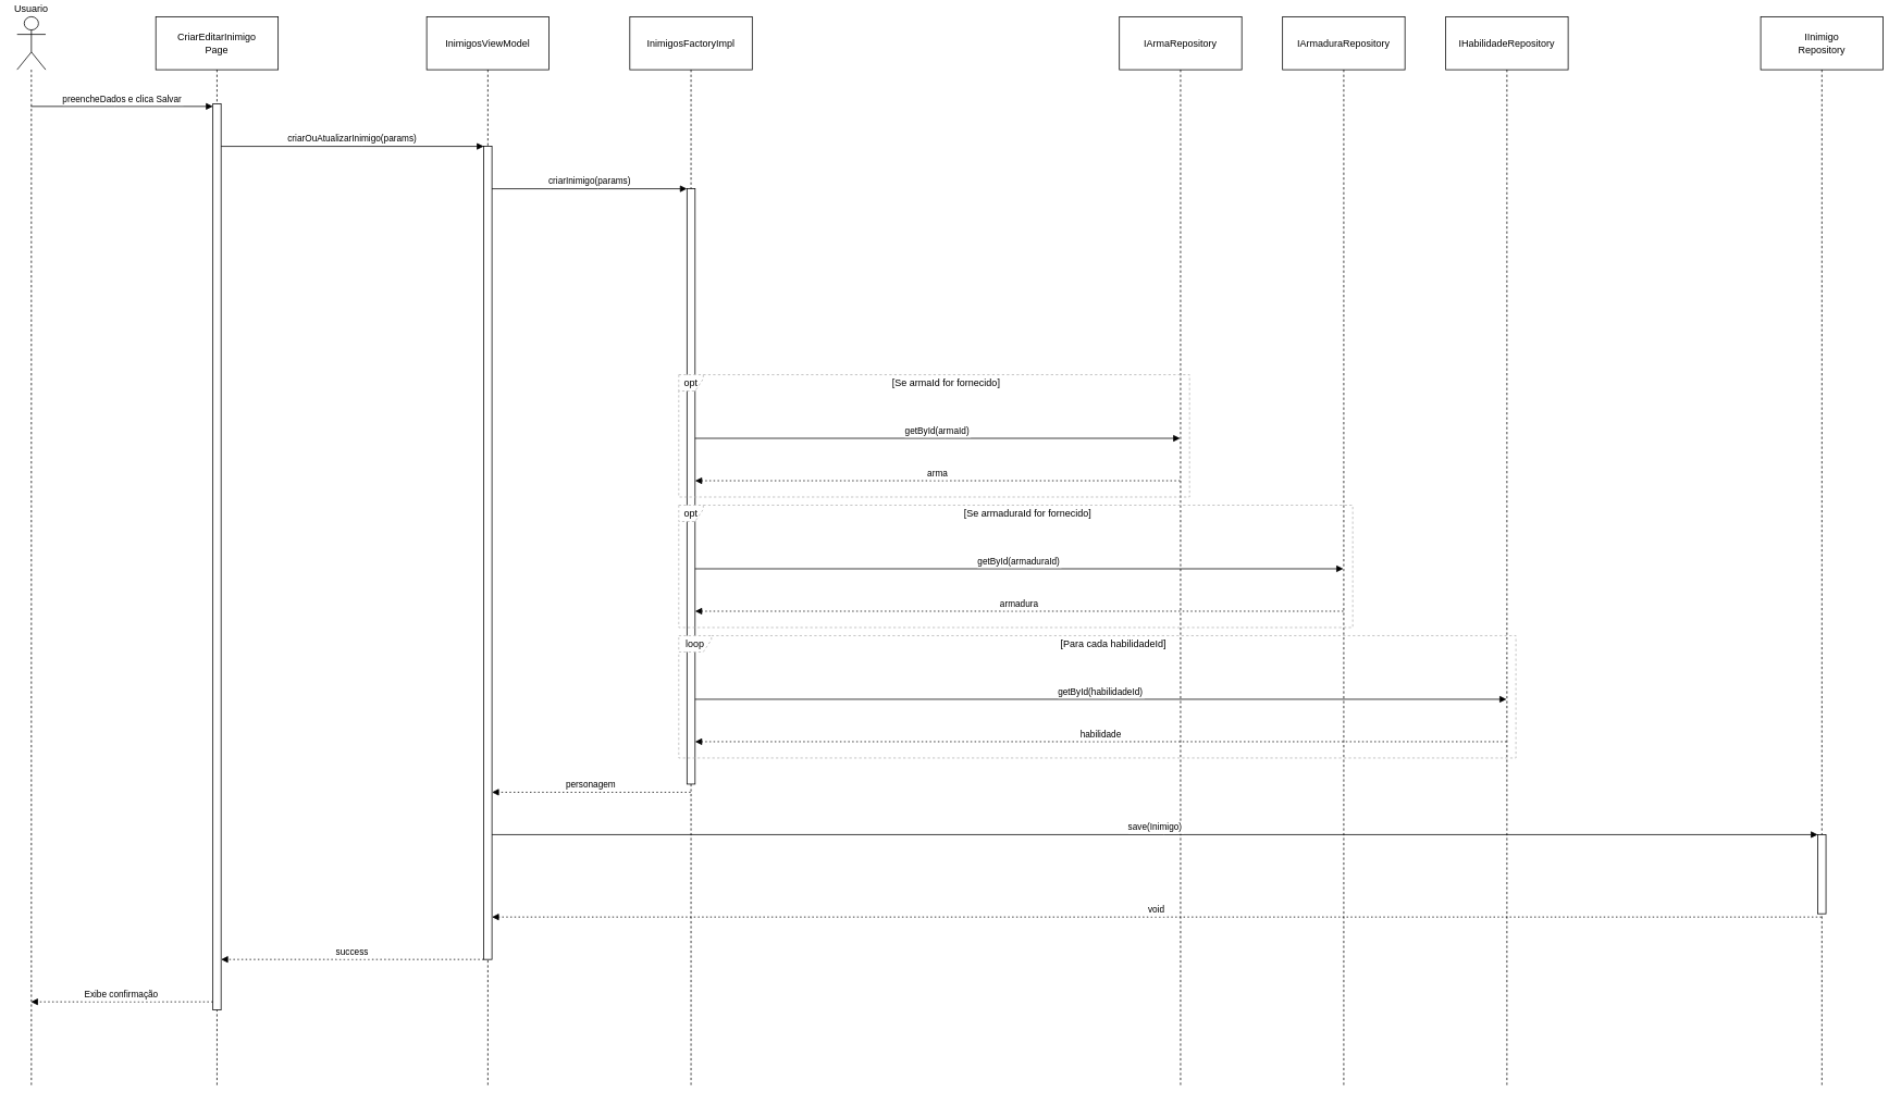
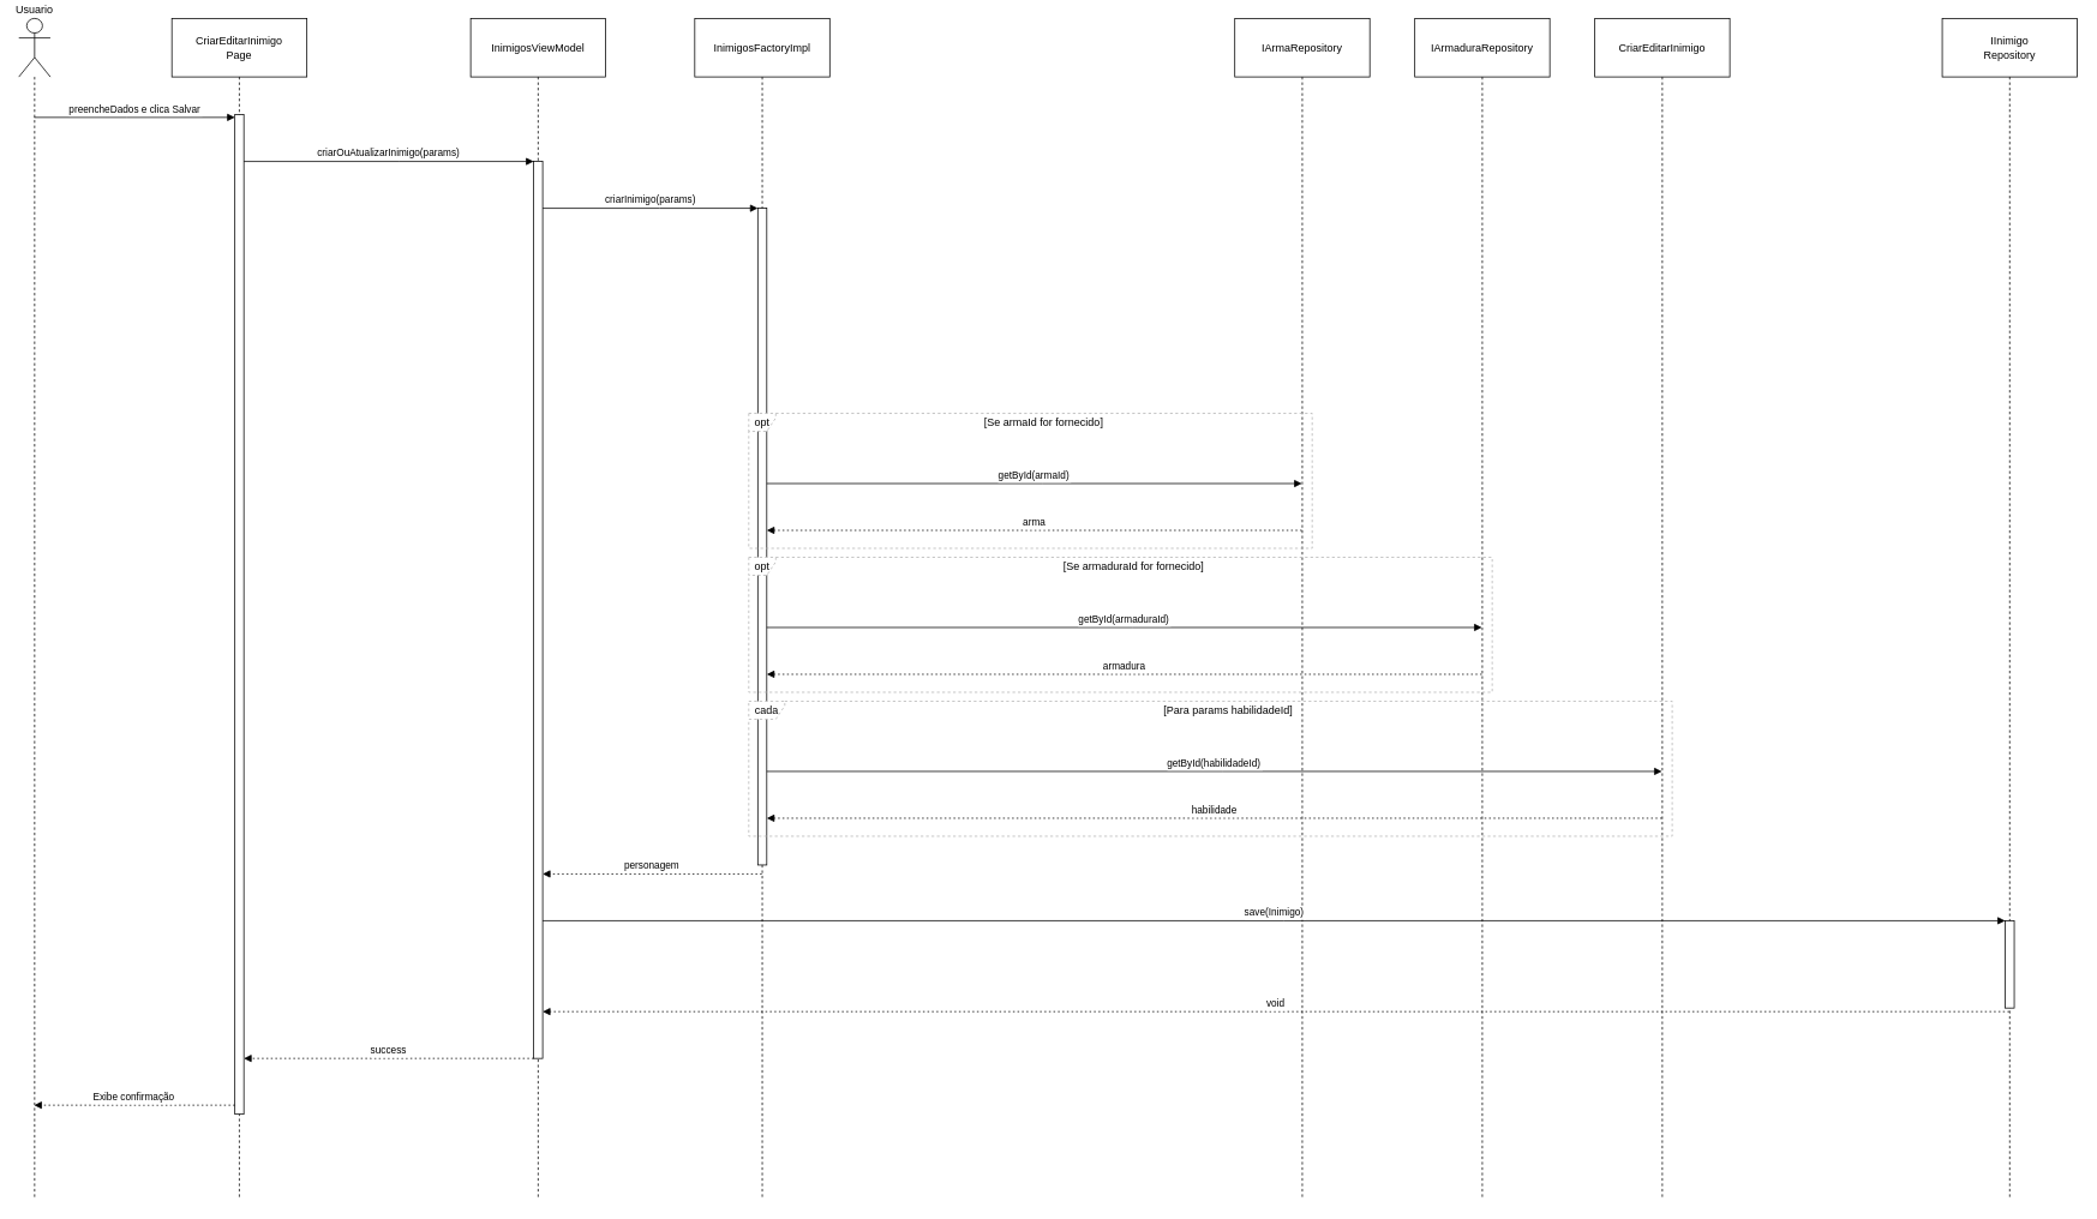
- <mxCell id="11" value="IHabilidadeRepository" style="shape=umlLifeline;perimeter=lifelinePerimeter;whiteSpace=wrap;container=1;dropTarget=0;collapsible=0;recursiveResize=0;outlineConnect=0;portConstraint=eastwest;newEdgeStyle={&quot;edgeStyle&quot;:&quot;elbowEdgeStyle&quot;,&quot;elbow&quot;:&quot;vertical&quot;,&quot;curved&quot;:0,&quot;rounded&quot;:0};size=65;" vertex="1" parent="1"><mxGeometry x="1771" y="20" width="150" height="1313" as="geometry" /></mxCell>
+ <mxCell id="11" value="CriarEditarInimigo" style="shape=umlLifeline;perimeter=lifelinePerimeter;whiteSpace=wrap;container=1;dropTarget=0;collapsible=0;recursiveResize=0;outlineConnect=0;portConstraint=eastwest;newEdgeStyle={&quot;edgeStyle&quot;:&quot;elbowEdgeStyle&quot;,&quot;elbow&quot;:&quot;vertical&quot;,&quot;curved&quot;:0,&quot;rounded&quot;:0};size=65;" vertex="1" parent="1"><mxGeometry x="1771" y="20" width="150" height="1313" as="geometry" /></mxCell>
- <mxCell id="19" value="[Para cada habilidadeId]" style="text;strokeColor=none;fillColor=none;align=center;verticalAlign=middle;whiteSpace=wrap;" vertex="1" parent="18"><mxGeometry x="40" width="986" height="20" as="geometry" /></mxCell>
+ <mxCell id="19" value="[Para params habilidadeId]" style="text;strokeColor=none;fillColor=none;align=center;verticalAlign=middle;whiteSpace=wrap;" vertex="1" parent="18"><mxGeometry x="40" width="986" height="20" as="geometry" /></mxCell>
- <mxCell id="18" value="loop" style="shape=umlFrame;dashed=1;pointerEvents=0;dropTarget=0;strokeColor=#B3B3B3;height=20;width=40" vertex="1" parent="1"><mxGeometry x="831" y="779" width="1026" height="150" as="geometry" /></mxCell>
+ <mxCell id="18" value="cada" style="shape=umlFrame;dashed=1;pointerEvents=0;dropTarget=0;strokeColor=#B3B3B3;height=20;width=40" vertex="1" parent="1"><mxGeometry x="831" y="779" width="1026" height="150" as="geometry" /></mxCell>
